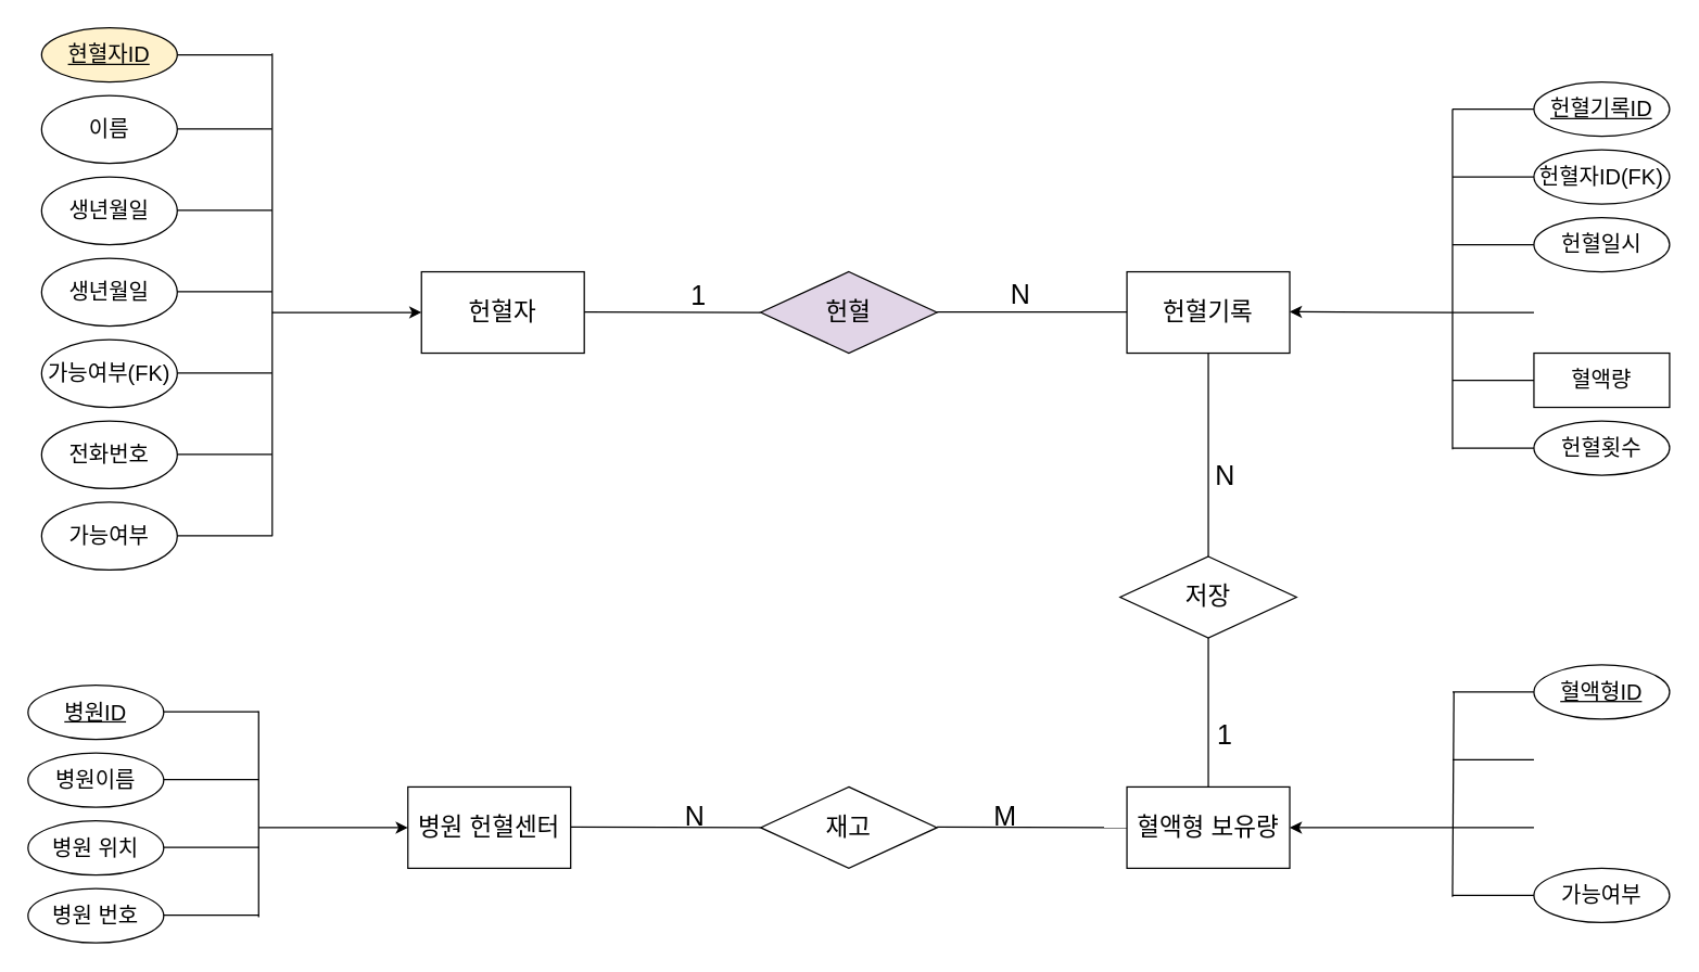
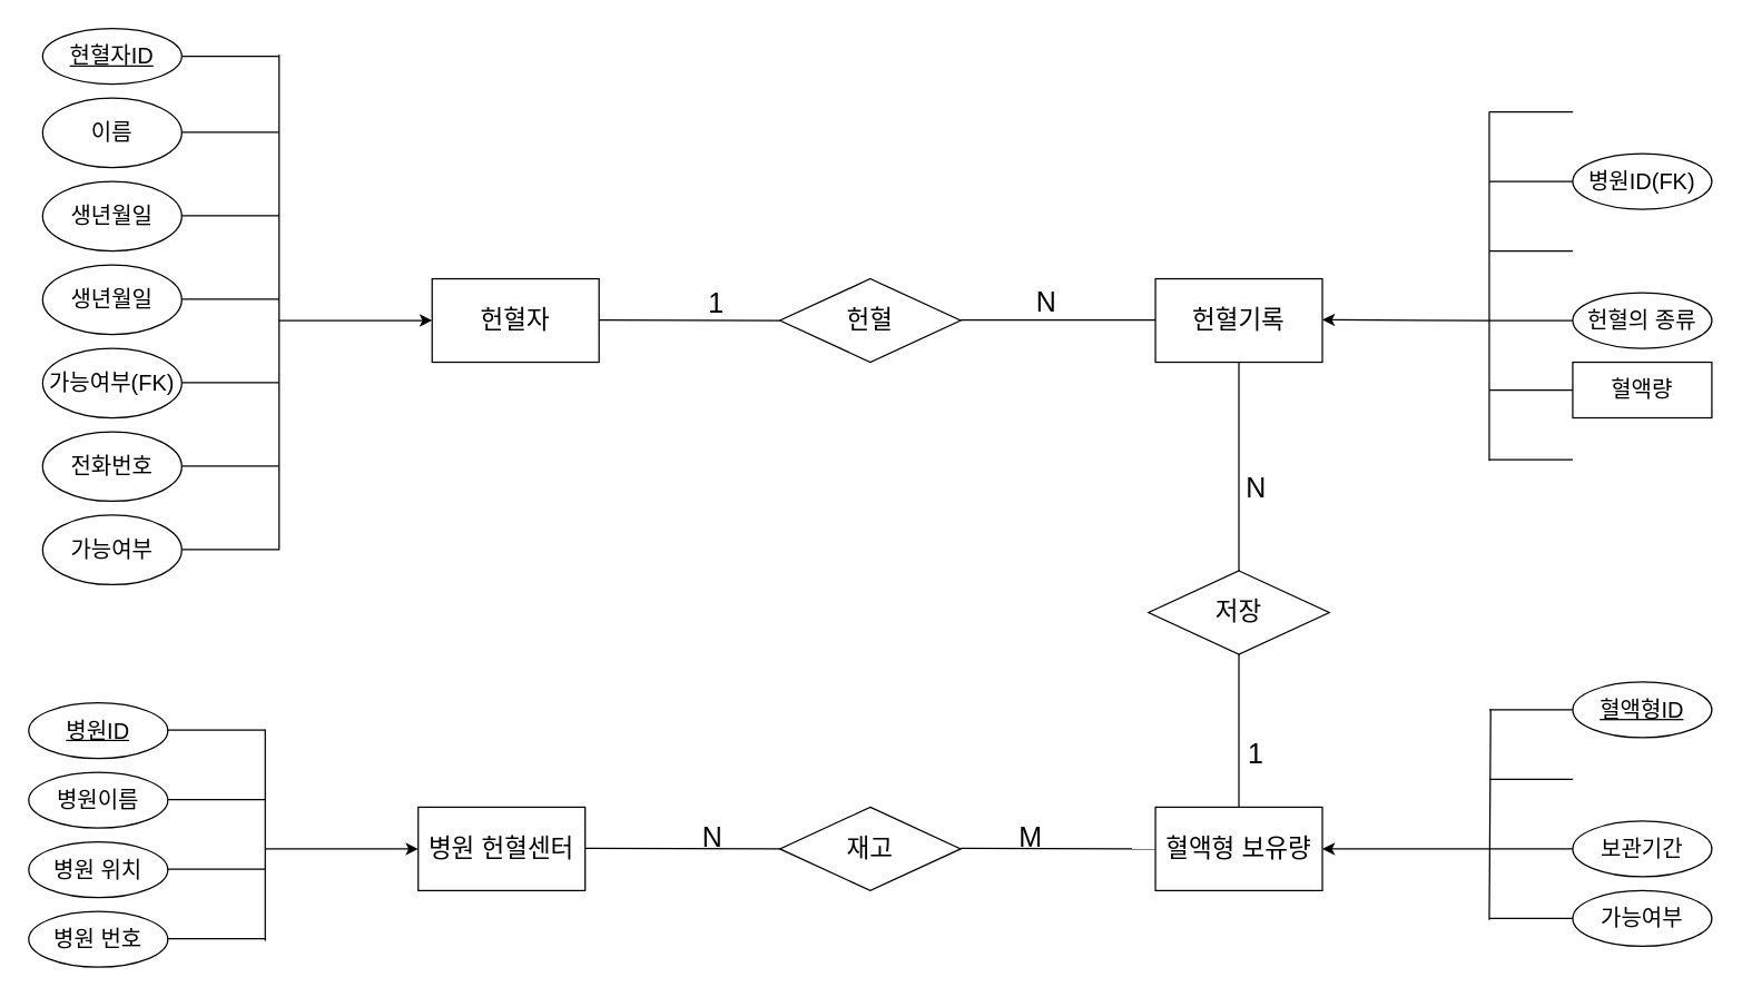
- <mxCell id="19" value="&lt;font style=&quot;font-size: 16px;&quot;&gt;현혈자ID&lt;/font&gt;" style="ellipse;whiteSpace=wrap;html=1;align=center;fontStyle=4;fillColor=#fff2cc;" vertex="1" parent="1"><mxGeometry x="30" y="20" width="100" height="40" as="geometry" /></mxCell>
+ <mxCell id="19" value="&lt;font style=&quot;font-size: 16px;&quot;&gt;현혈자ID&lt;/font&gt;" style="ellipse;whiteSpace=wrap;html=1;align=center;fontStyle=4;" vertex="1" parent="1"><mxGeometry x="30" y="20" width="100" height="40" as="geometry" /></mxCell>
- <mxCell id="25" value="&lt;font style=&quot;font-size: 16px;&quot;&gt;헌혈기록ID&lt;/font&gt;" style="ellipse;whiteSpace=wrap;html=1;align=center;fontStyle=4;" vertex="1" parent="1"><mxGeometry x="1130" y="60" width="100" height="40" as="geometry" /></mxCell>
- <mxCell id="26" value="&lt;font style=&quot;font-size: 16px;&quot;&gt;헌혈자ID(FK)&lt;/font&gt;" style="ellipse;whiteSpace=wrap;html=1;align=center;" vertex="1" parent="1"><mxGeometry x="1130" y="110" width="100" height="40" as="geometry" /></mxCell>
+ <mxCell id="26" value="&lt;font style=&quot;font-size: 16px;&quot;&gt;병원ID(FK)&lt;/font&gt;" style="ellipse;whiteSpace=wrap;html=1;align=center;" vertex="1" parent="1"><mxGeometry x="1130" y="110" width="100" height="40" as="geometry" /></mxCell>
- <mxCell id="27" value="&lt;font style=&quot;font-size: 16px;&quot;&gt;헌혈일시&lt;/font&gt;" style="ellipse;whiteSpace=wrap;html=1;align=center;" vertex="1" parent="1"><mxGeometry x="1130" y="160" width="100" height="40" as="geometry" /></mxCell>
- <mxCell id="18" value="&lt;font style=&quot;font-size: 18px;&quot;&gt;헌혈&lt;/font&gt;" style="rhombus;whiteSpace=wrap;html=1;fillColor=#e1d5e7;" vertex="1" parent="1"><mxGeometry x="560" y="200" width="130" height="60" as="geometry" /></mxCell>
+ <mxCell id="18" value="&lt;font style=&quot;font-size: 18px;&quot;&gt;헌혈&lt;/font&gt;" style="rhombus;whiteSpace=wrap;html=1;" vertex="1" parent="1"><mxGeometry x="560" y="200" width="130" height="60" as="geometry" /></mxCell>
+ <mxCell id="28" value="&lt;font style=&quot;font-size: 16px;&quot;&gt;헌혈의 종류&lt;/font&gt;" style="ellipse;whiteSpace=wrap;html=1;align=center;" vertex="1" parent="1"><mxGeometry x="1130" y="210" width="100" height="40" as="geometry" /></mxCell>
- <mxCell id="30" value="&lt;font style=&quot;font-size: 16px;&quot;&gt;헌혈횟수&lt;/font&gt;" style="ellipse;whiteSpace=wrap;html=1;align=center;" vertex="1" parent="1"><mxGeometry x="1130" y="310" width="100" height="40" as="geometry" /></mxCell>
+ <mxCell id="43" value="&lt;font style=&quot;font-size: 16px;&quot;&gt;보관기간&lt;/font&gt;" style="ellipse;whiteSpace=wrap;html=1;align=center;" vertex="1" parent="1"><mxGeometry x="1130" y="590" width="100" height="40" as="geometry" /></mxCell>
